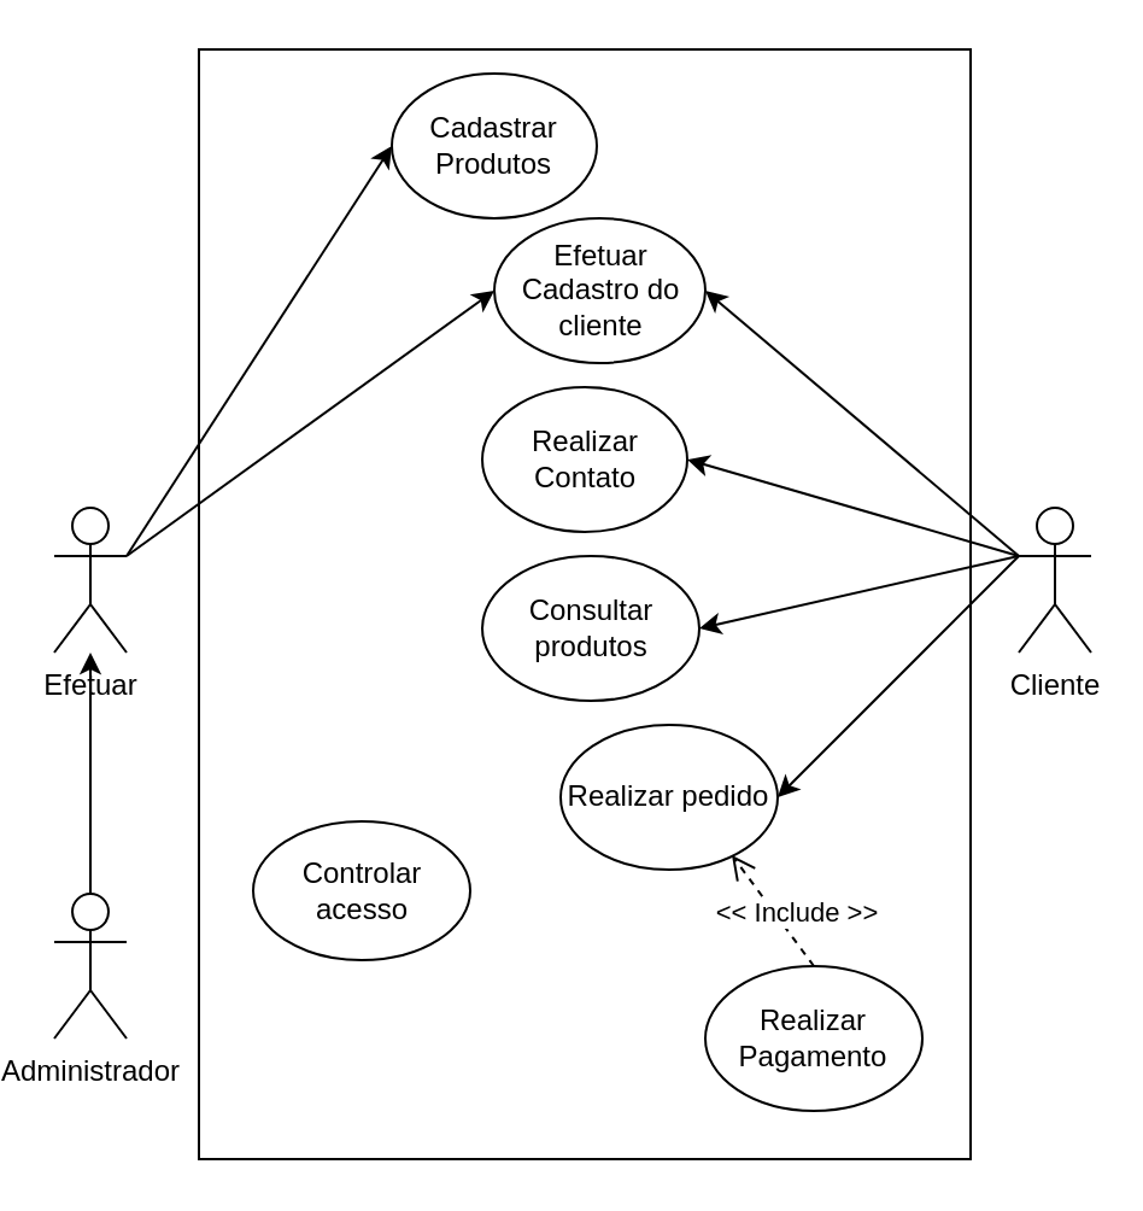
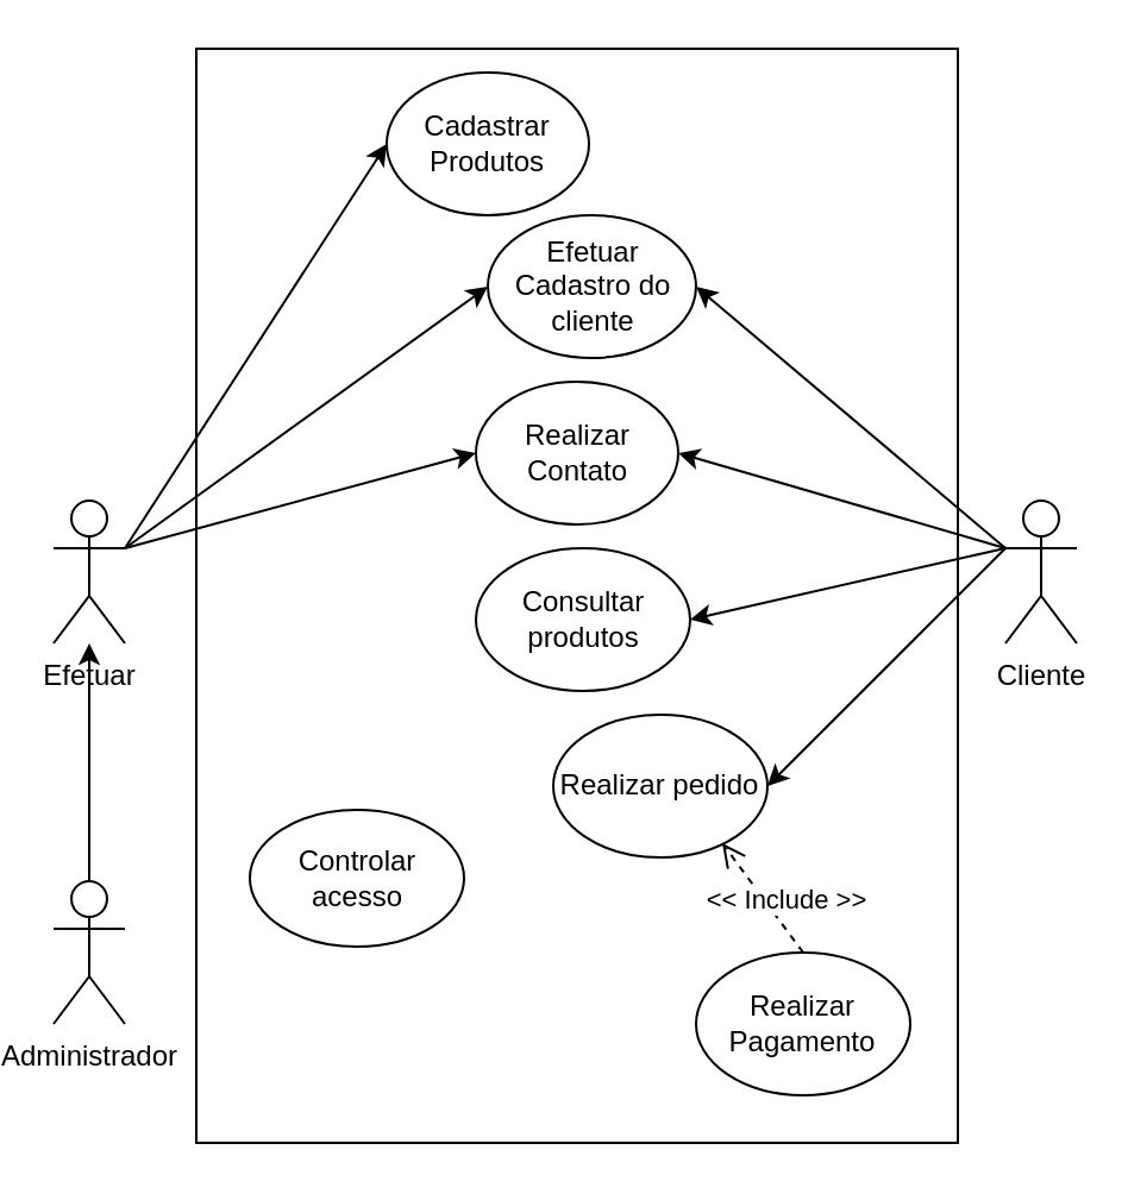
+ <mxCell id="7" value="" style="endArrow=classic;html=1;exitX=1;exitY=0.333;exitDx=0;exitDy=0;exitPerimeter=0;entryX=0;entryY=0.5;entryDx=0;entryDy=0;" parent="1" source="3" target="8" edge="1"><mxGeometry width="50" height="50" relative="1" as="geometry"><mxPoint x="100" y="260" as="sourcePoint" /><mxPoint x="120" y="190" as="targetPoint" /></mxGeometry></mxCell>
